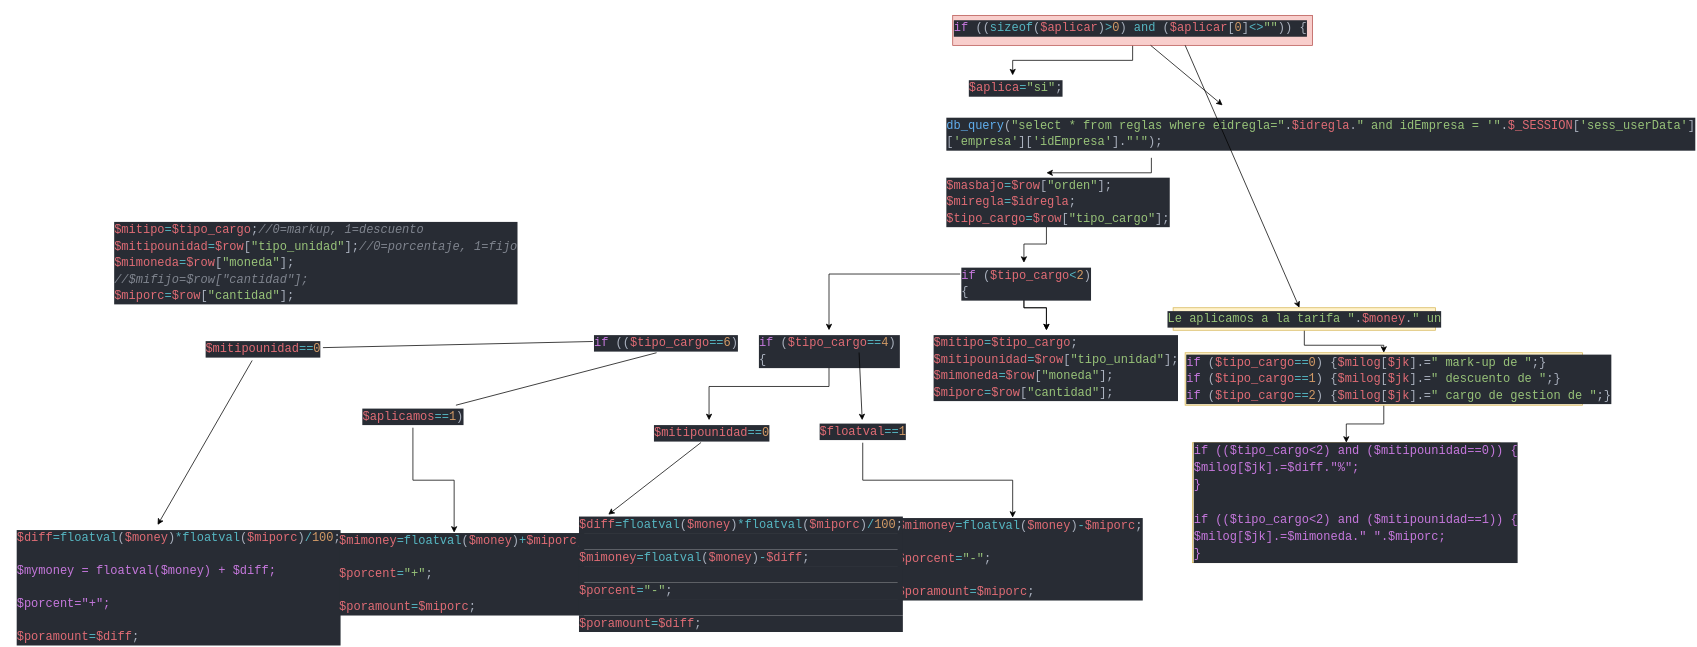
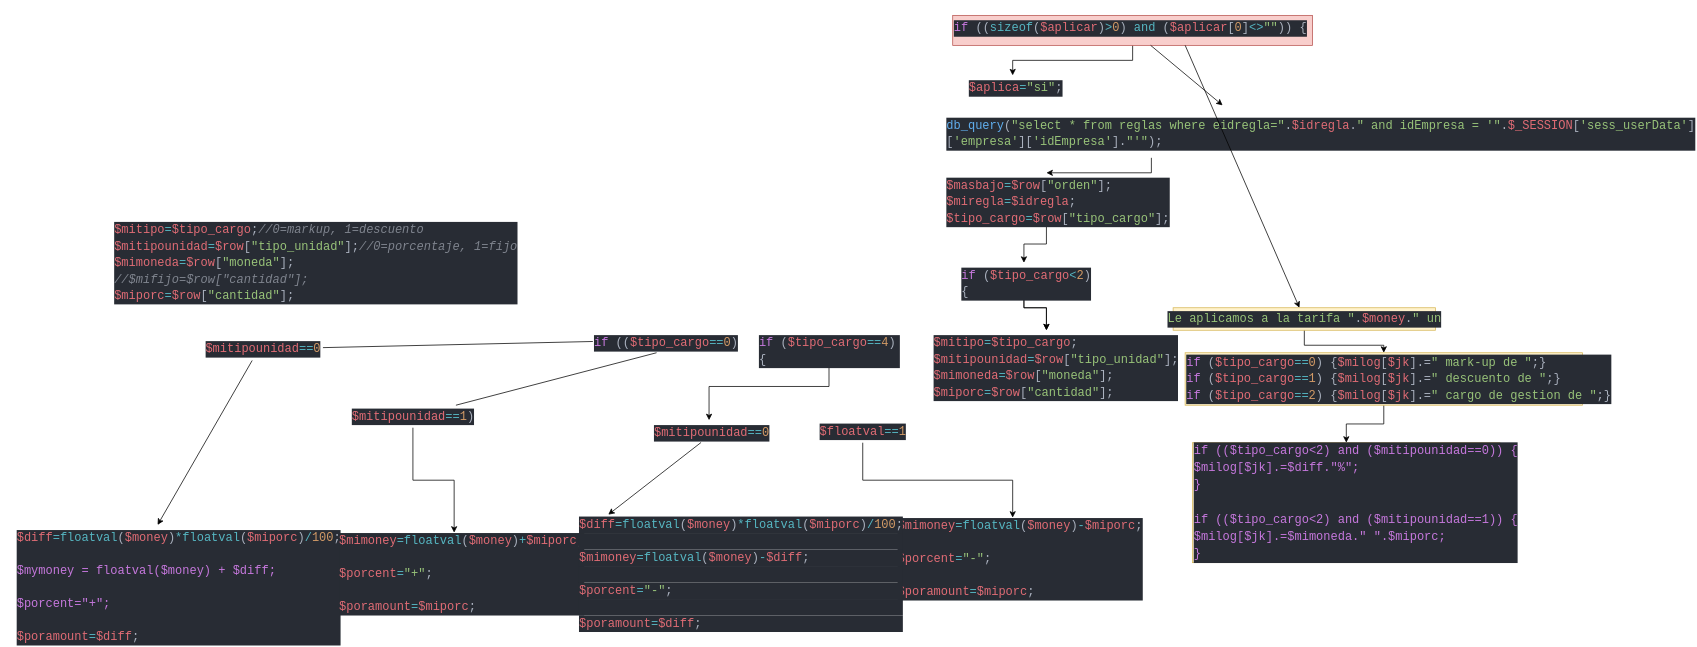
- <mxCell id="11" value="" style="edgeStyle=orthogonalEdgeStyle;rounded=0;orthogonalLoop=1;jettySize=auto;html=1;" parent="1" source="12" target="14" edge="1"><mxGeometry relative="1" as="geometry" /></mxCell>
- <mxCell id="16" value="&lt;div style=&quot;color: rgb(171 , 178 , 191) ; background-color: rgb(40 , 44 , 52) ; font-family: &amp;#34;consolas&amp;#34; , &amp;#34;courier new&amp;#34; , monospace ; font-weight: normal ; font-size: 16px ; line-height: 22px&quot;&gt;&lt;div style=&quot;font-family: &amp;#34;consolas&amp;#34; , &amp;#34;courier new&amp;#34; , monospace ; line-height: 22px&quot;&gt;&lt;span style=&quot;color: #c678dd&quot;&gt;if&lt;/span&gt;&amp;nbsp;((&lt;span style=&quot;color: #e06c75&quot;&gt;$tipo_cargo&lt;/span&gt;&lt;span style=&quot;color: #56b6c2&quot;&gt;==&lt;/span&gt;&lt;span style=&quot;color: #d19a66&quot;&gt;6&lt;/span&gt;)&lt;/div&gt;&lt;/div&gt;" style="text;whiteSpace=wrap;html=1;" parent="1" vertex="1"><mxGeometry x="790" y="440" width="170" height="30" as="geometry" /></mxCell>
+ <mxCell id="16" value="&lt;div style=&quot;color: rgb(171 , 178 , 191) ; background-color: rgb(40 , 44 , 52) ; font-family: &amp;#34;consolas&amp;#34; , &amp;#34;courier new&amp;#34; , monospace ; font-weight: normal ; font-size: 16px ; line-height: 22px&quot;&gt;&lt;div style=&quot;font-family: &amp;#34;consolas&amp;#34; , &amp;#34;courier new&amp;#34; , monospace ; line-height: 22px&quot;&gt;&lt;span style=&quot;color: #c678dd&quot;&gt;if&lt;/span&gt;&amp;nbsp;((&lt;span style=&quot;color: #e06c75&quot;&gt;$tipo_cargo&lt;/span&gt;&lt;span style=&quot;color: #56b6c2&quot;&gt;==&lt;/span&gt;&lt;span style=&quot;color: #d19a66&quot;&gt;0&lt;/span&gt;)&lt;/div&gt;&lt;/div&gt;" style="text;whiteSpace=wrap;html=1;" parent="1" vertex="1"><mxGeometry x="790" y="440" width="170" height="30" as="geometry" /></mxCell>
- <mxCell id="34" value="" style="endArrow=classic;html=1;exitX=0.711;exitY=0.989;exitDx=0;exitDy=0;exitPerimeter=0;" edge="1" parent="1" source="14" target="32"><mxGeometry width="50" height="50" relative="1" as="geometry"><mxPoint x="1170" y="670" as="sourcePoint" /><mxPoint x="1220" y="620" as="targetPoint" /></mxGeometry></mxCell>
- <mxCell id="28" value="&lt;div style=&quot;color: rgb(171 , 178 , 191) ; background-color: rgb(40 , 44 , 52) ; font-family: &amp;#34;consolas&amp;#34; , &amp;#34;courier new&amp;#34; , monospace ; font-size: 16px ; line-height: 22px&quot;&gt;&lt;span style=&quot;color: #e06c75&quot;&gt;$aplicamos&lt;/span&gt;&lt;span style=&quot;color: #56b6c2&quot;&gt;==&lt;/span&gt;&lt;span style=&quot;color: #d19a66&quot;&gt;1&lt;/span&gt;)&lt;/div&gt;" style="text;html=1;align=center;verticalAlign=middle;resizable=0;points=[];autosize=1;" vertex="1" parent="1"><mxGeometry x="470" y="540" width="160" height="30" as="geometry" /></mxCell>
+ <mxCell id="28" value="&lt;div style=&quot;color: rgb(171 , 178 , 191) ; background-color: rgb(40 , 44 , 52) ; font-family: &amp;#34;consolas&amp;#34; , &amp;#34;courier new&amp;#34; , monospace ; font-size: 16px ; line-height: 22px&quot;&gt;&lt;span style=&quot;color: #e06c75&quot;&gt;$mitipounidad&lt;/span&gt;&lt;span style=&quot;color: #56b6c2&quot;&gt;==&lt;/span&gt;&lt;span style=&quot;color: #d19a66&quot;&gt;1&lt;/span&gt;)&lt;/div&gt;" style="text;html=1;align=center;verticalAlign=middle;resizable=0;points=[];autosize=1;" vertex="1" parent="1"><mxGeometry x="470" y="540" width="160" height="30" as="geometry" /></mxCell>
